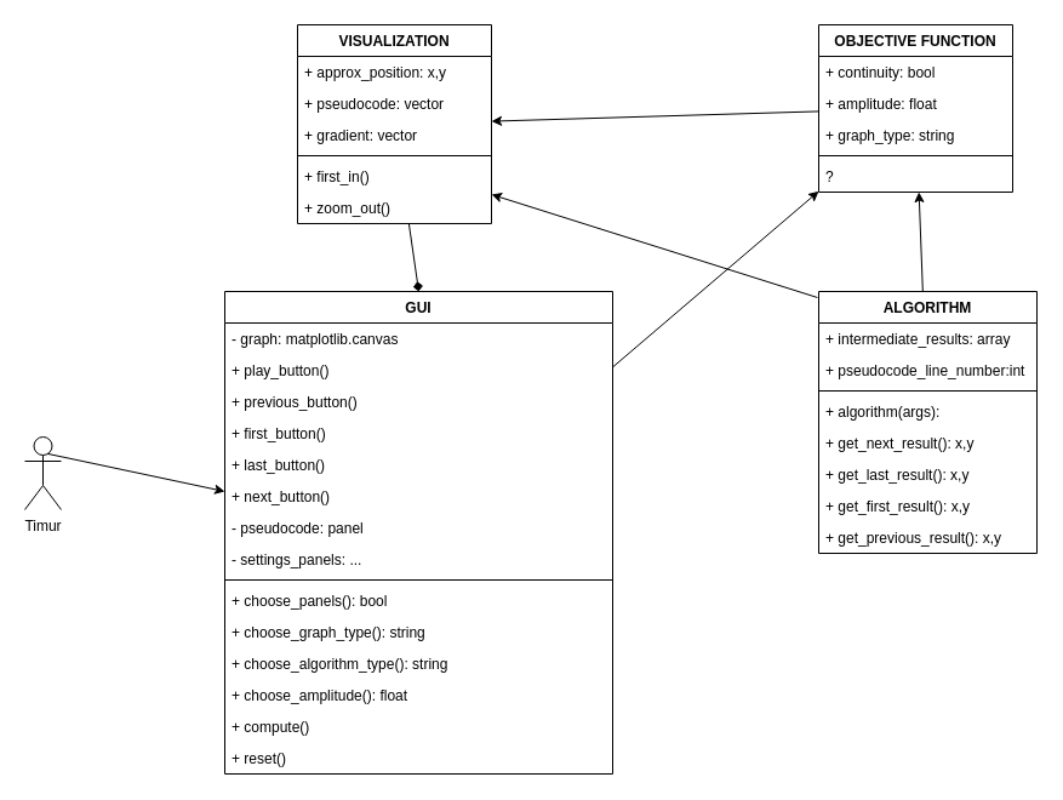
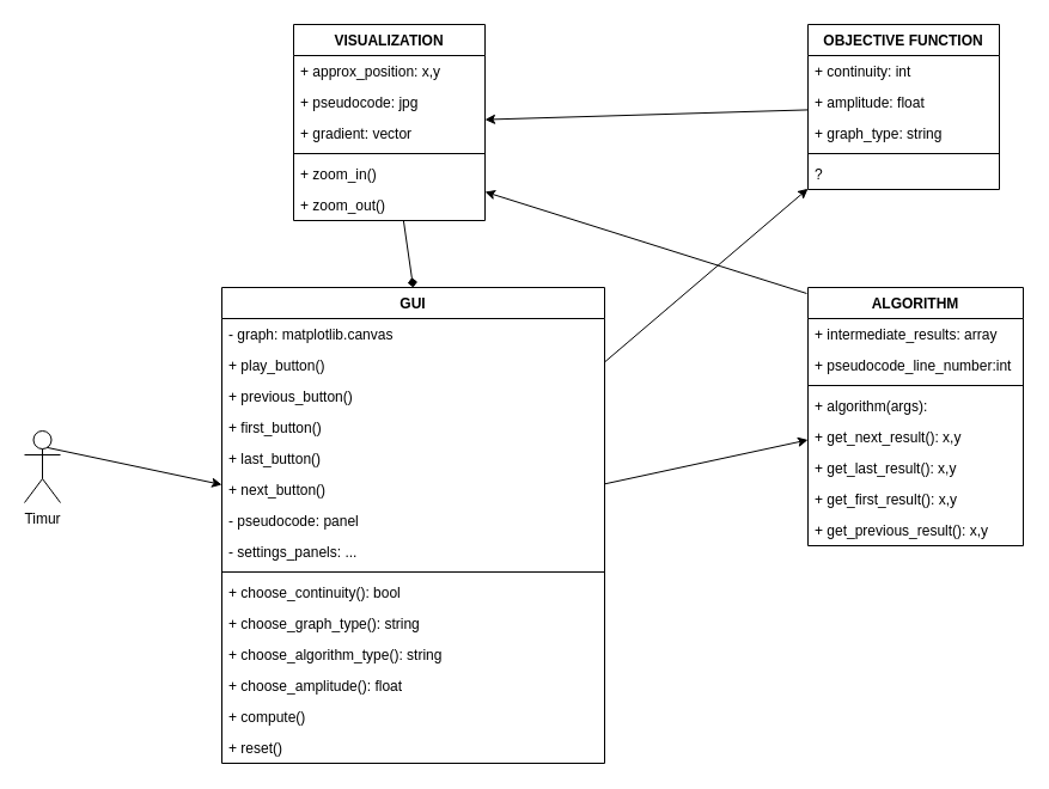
- <mxCell id="12" value="+ continuity: bool" style="text;strokeColor=none;fillColor=none;align=left;verticalAlign=top;spacingLeft=4;spacingRight=4;overflow=hidden;rotatable=0;points=[[0,0.5],[1,0.5]];portConstraint=eastwest;" parent="11" vertex="1"><mxGeometry y="26" width="160" height="26" as="geometry" /></mxCell>
+ <mxCell id="12" value="+ continuity: int" style="text;strokeColor=none;fillColor=none;align=left;verticalAlign=top;spacingLeft=4;spacingRight=4;overflow=hidden;rotatable=0;points=[[0,0.5],[1,0.5]];portConstraint=eastwest;" parent="11" vertex="1"><mxGeometry y="26" width="160" height="26" as="geometry" /></mxCell>
- <mxCell id="19" value="+ pseudocode: vector" style="text;strokeColor=none;fillColor=none;align=left;verticalAlign=top;spacingLeft=4;spacingRight=4;overflow=hidden;rotatable=0;points=[[0,0.5],[1,0.5]];portConstraint=eastwest;" parent="17" vertex="1"><mxGeometry y="52" width="160" height="26" as="geometry" /></mxCell>
+ <mxCell id="19" value="+ pseudocode: jpg" style="text;strokeColor=none;fillColor=none;align=left;verticalAlign=top;spacingLeft=4;spacingRight=4;overflow=hidden;rotatable=0;points=[[0,0.5],[1,0.5]];portConstraint=eastwest;" parent="17" vertex="1"><mxGeometry y="52" width="160" height="26" as="geometry" /></mxCell>
- <mxCell id="22" value="+ first_in()" style="text;strokeColor=none;fillColor=none;align=left;verticalAlign=top;spacingLeft=4;spacingRight=4;overflow=hidden;rotatable=0;points=[[0,0.5],[1,0.5]];portConstraint=eastwest;" parent="17" vertex="1"><mxGeometry y="112" width="160" height="26" as="geometry" /></mxCell>
+ <mxCell id="22" value="+ zoom_in()" style="text;strokeColor=none;fillColor=none;align=left;verticalAlign=top;spacingLeft=4;spacingRight=4;overflow=hidden;rotatable=0;points=[[0,0.5],[1,0.5]];portConstraint=eastwest;" parent="17" vertex="1"><mxGeometry y="112" width="160" height="26" as="geometry" /></mxCell>
- <mxCell id="45" value="" style="endArrow=classic;html=1;" parent="1" source="2" target="11" edge="1"><mxGeometry width="50" height="50" relative="1" as="geometry"><mxPoint x="755" y="220" as="sourcePoint" /><mxPoint x="805" y="170" as="targetPoint" /></mxGeometry></mxCell>
+ <mxCell id="41" value="" style="endArrow=classic;html=1;" parent="1" source="24" target="2" edge="1"><mxGeometry width="50" height="50" relative="1" as="geometry"><mxPoint x="235" y="420" as="sourcePoint" /><mxPoint x="285" y="370" as="targetPoint" /></mxGeometry></mxCell>
- <mxCell id="34" value="+ choose_panels(): bool" style="text;strokeColor=none;fillColor=none;align=left;verticalAlign=top;spacingLeft=4;spacingRight=4;overflow=hidden;rotatable=0;points=[[0,0.5],[1,0.5]];portConstraint=eastwest;" parent="24" vertex="1"><mxGeometry y="242" width="320" height="26" as="geometry" /></mxCell>
+ <mxCell id="34" value="+ choose_continuity(): bool" style="text;strokeColor=none;fillColor=none;align=left;verticalAlign=top;spacingLeft=4;spacingRight=4;overflow=hidden;rotatable=0;points=[[0,0.5],[1,0.5]];portConstraint=eastwest;" parent="24" vertex="1"><mxGeometry y="242" width="320" height="26" as="geometry" /></mxCell>
